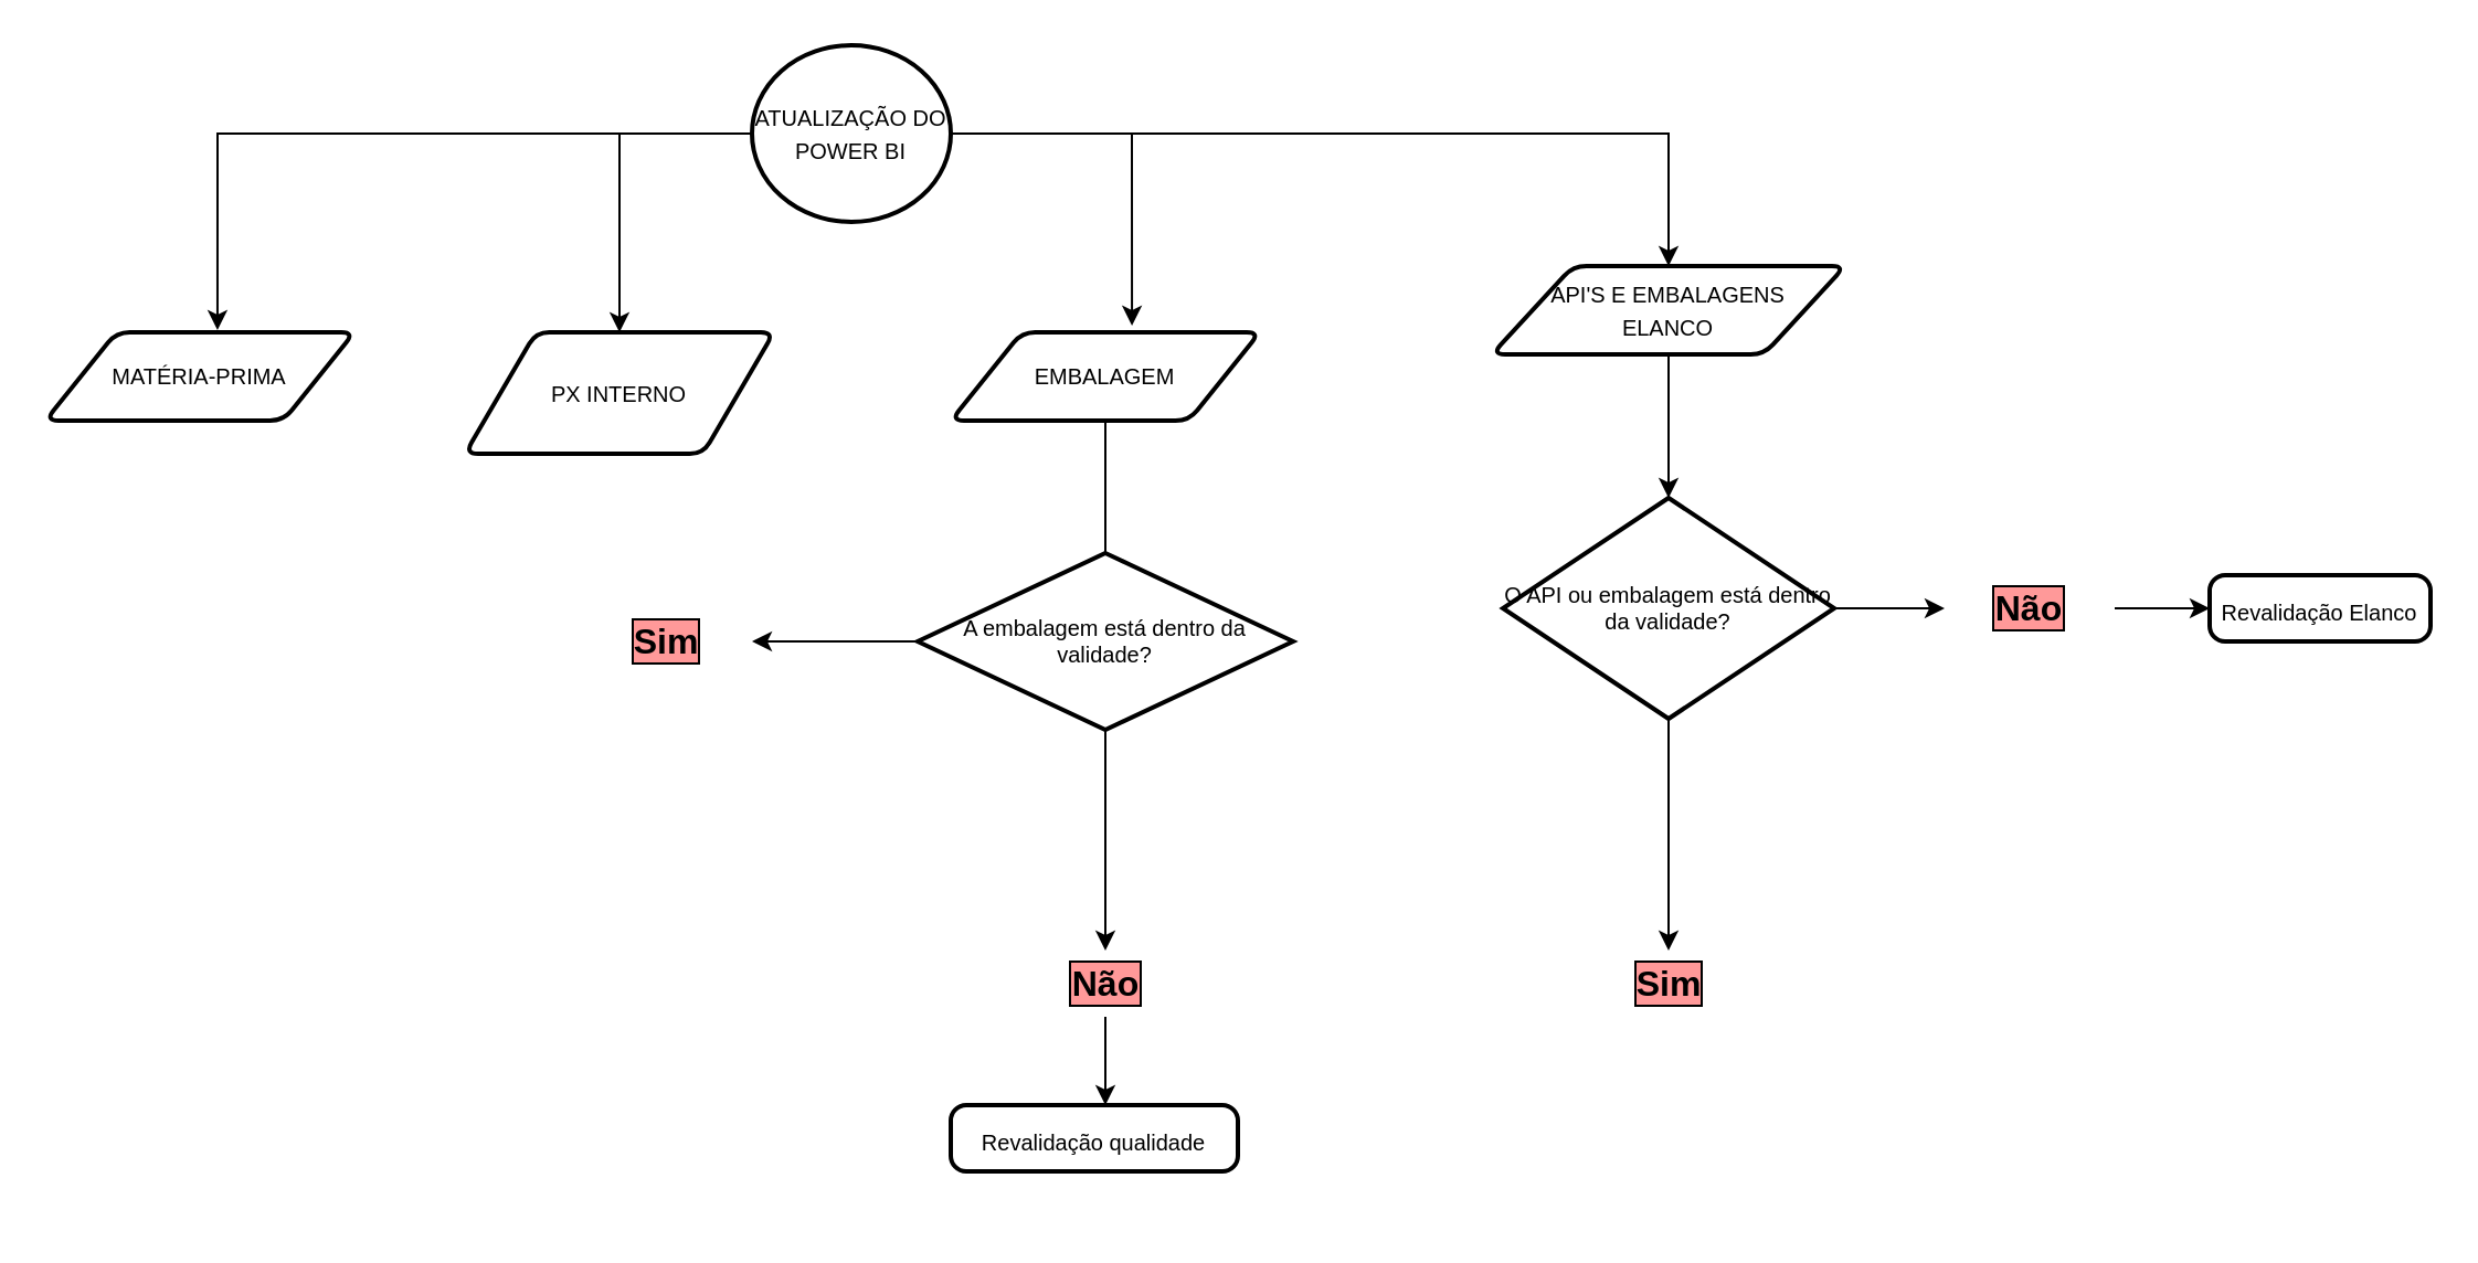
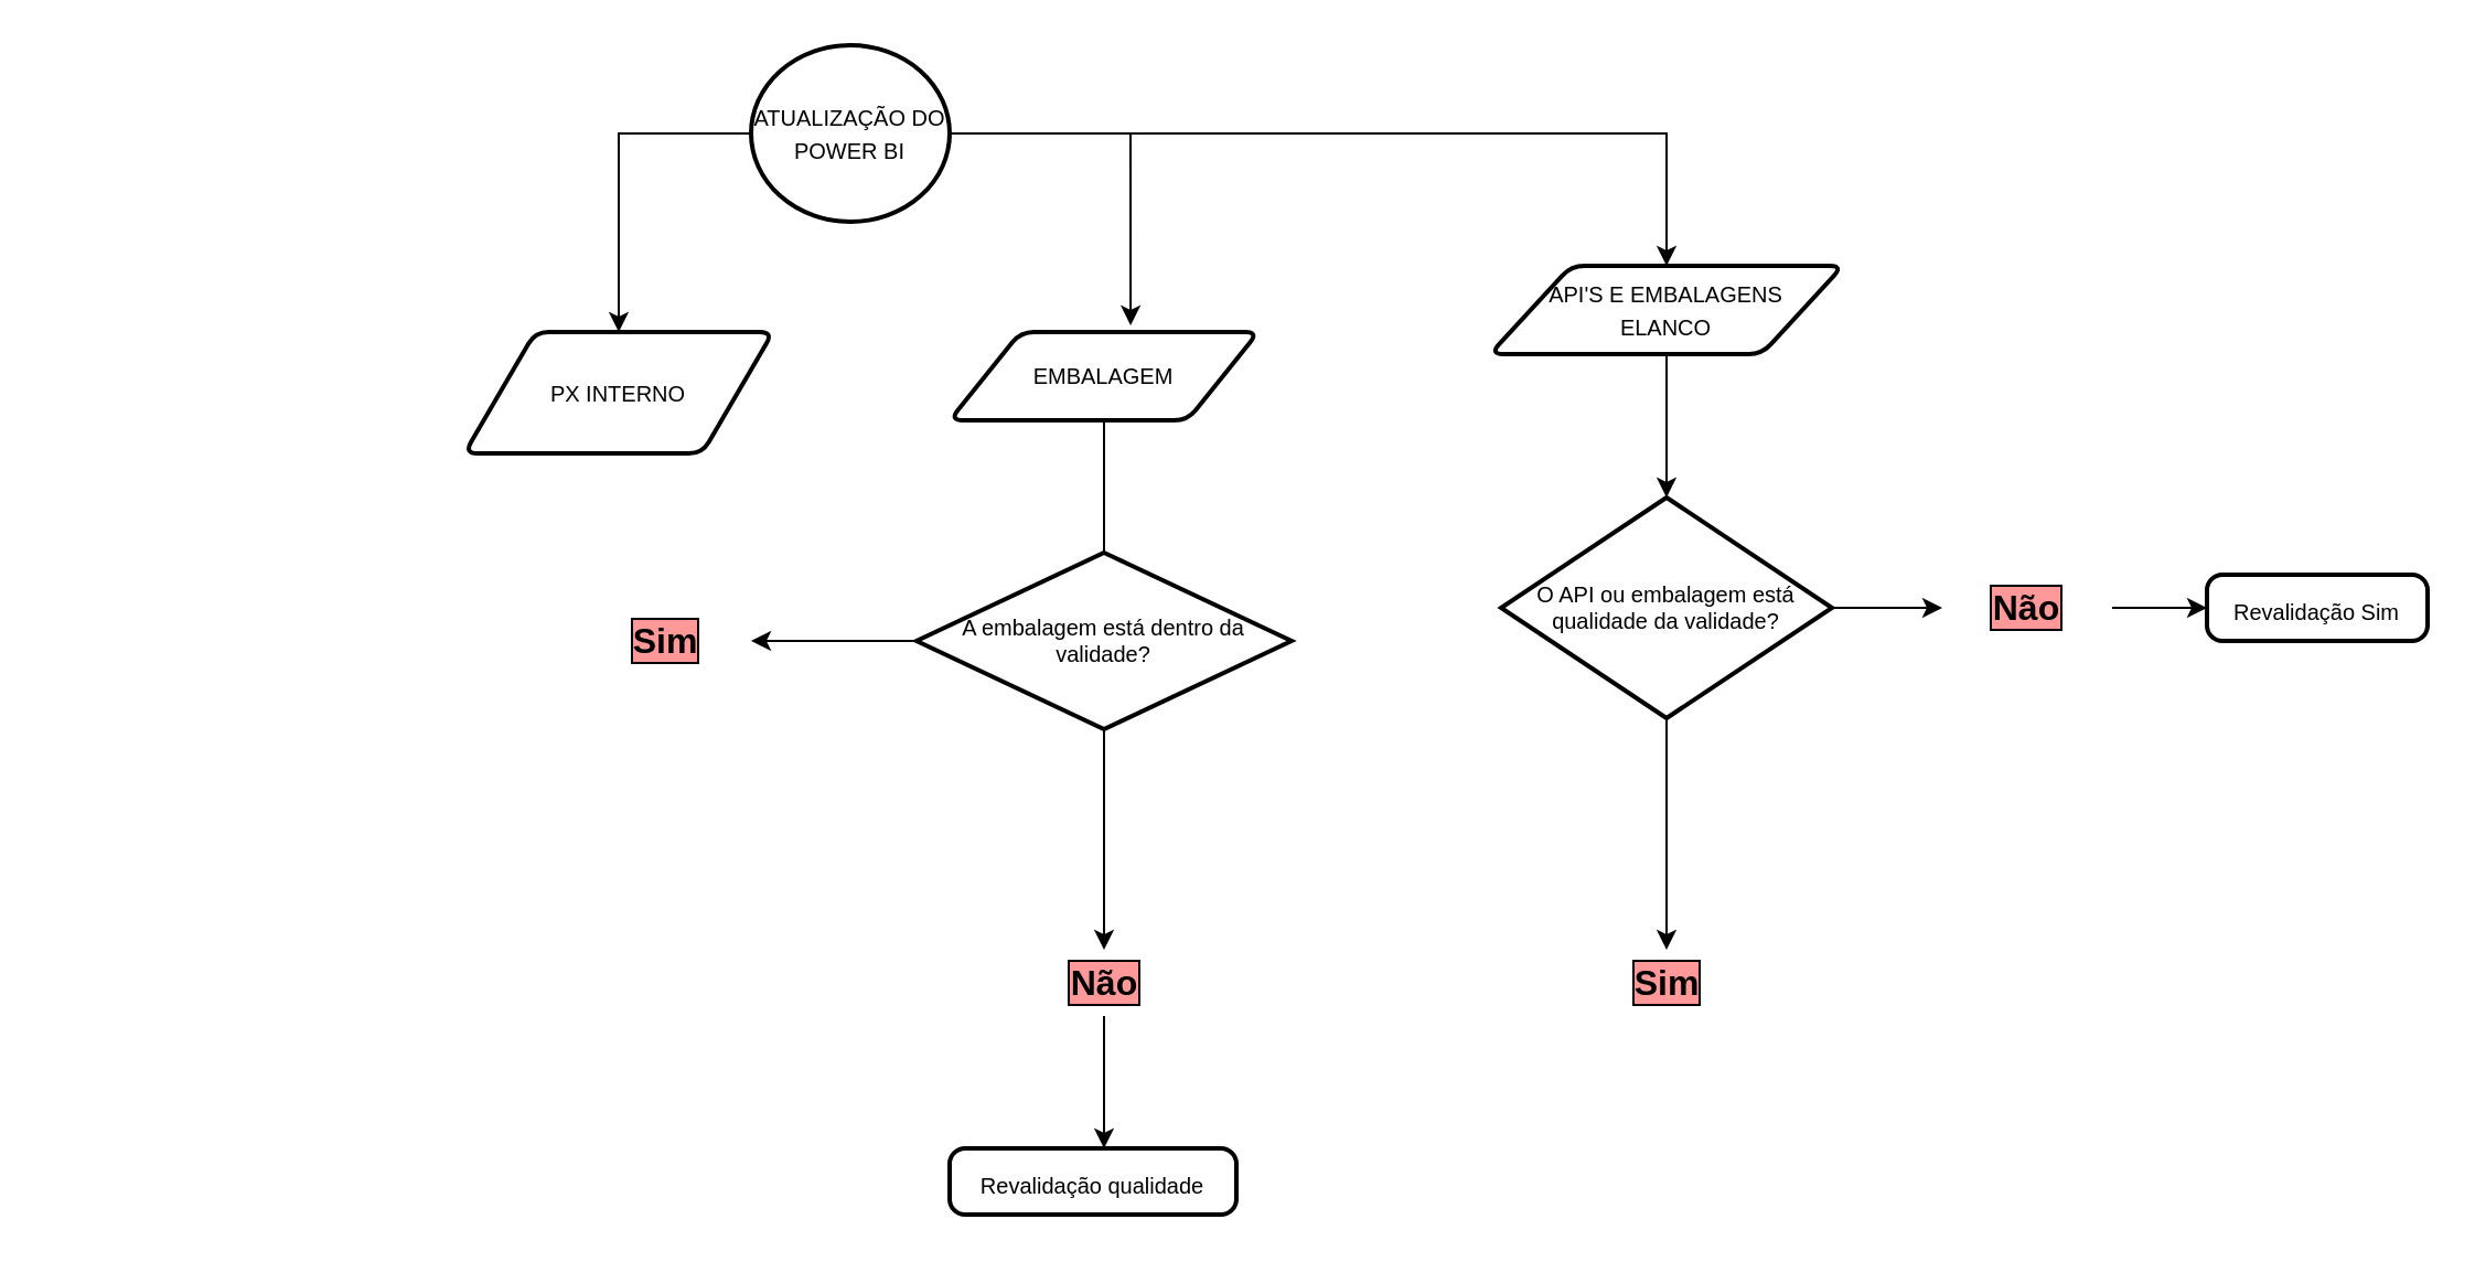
- <mxCell id="5" style="edgeStyle=orthogonalEdgeStyle;rounded=0;orthogonalLoop=1;jettySize=auto;html=1;entryX=0.557;entryY=-0.025;entryDx=0;entryDy=0;entryPerimeter=0;" edge="1" parent="1" source="9" target="10"><mxGeometry relative="1" as="geometry" /></mxCell>
- <mxCell id="10" value="&lt;font style=&quot;font-size: 10px&quot;&gt;MATÉRIA-PRIMA&lt;/font&gt;" style="shape=parallelogram;html=1;strokeWidth=2;perimeter=parallelogramPerimeter;whiteSpace=wrap;rounded=1;arcSize=12;size=0.23;" vertex="1" parent="1"><mxGeometry x="20" y="150" width="140" height="40" as="geometry" /></mxCell>
- <mxCell id="2" value="O API ou embalagem está dentro da validade?" style="strokeWidth=2;shape=mxgraph.flowchart.decision;verticalAlign=middle;labelPosition=center;verticalLabelPosition=middle;align=center;whiteSpace=wrap;html=1;fontSize=10;labelBackgroundColor=none;labelBorderColor=none;" vertex="1" parent="1"><mxGeometry x="680" y="225" width="150" height="100" as="geometry" /></mxCell>
+ <mxCell id="2" value="O API ou embalagem está qualidade da validade?" style="strokeWidth=2;shape=mxgraph.flowchart.decision;verticalAlign=middle;labelPosition=center;verticalLabelPosition=middle;align=center;whiteSpace=wrap;html=1;fontSize=10;labelBackgroundColor=none;labelBorderColor=none;" vertex="1" parent="1"><mxGeometry x="680" y="225" width="150" height="100" as="geometry" /></mxCell>
- <mxCell id="18" value="&lt;font style=&quot;font-size: 10px&quot;&gt;Revalidação Elanco&lt;/font&gt;" style="rounded=1;whiteSpace=wrap;html=1;absoluteArcSize=1;arcSize=14;strokeWidth=2;labelBackgroundColor=none;fontSize=16;" vertex="1" parent="1"><mxGeometry x="1000" y="260" width="100" height="30" as="geometry" /></mxCell>
+ <mxCell id="18" value="&lt;font style=&quot;font-size: 10px&quot;&gt;Revalidação Sim&lt;/font&gt;" style="rounded=1;whiteSpace=wrap;html=1;absoluteArcSize=1;arcSize=14;strokeWidth=2;labelBackgroundColor=none;fontSize=16;" vertex="1" parent="1"><mxGeometry x="1000" y="260" width="100" height="30" as="geometry" /></mxCell>
- <mxCell id="26" value="&lt;font style=&quot;font-size: 10px&quot;&gt;Revalidação qualidade&lt;/font&gt;" style="rounded=1;whiteSpace=wrap;html=1;absoluteArcSize=1;arcSize=14;strokeWidth=2;labelBackgroundColor=none;fontSize=16;" vertex="1" parent="1"><mxGeometry x="430" y="500" width="130" height="30" as="geometry" /></mxCell>
+ <mxCell id="26" value="&lt;font style=&quot;font-size: 10px&quot;&gt;Revalidação qualidade&lt;/font&gt;" style="rounded=1;whiteSpace=wrap;html=1;absoluteArcSize=1;arcSize=14;strokeWidth=2;labelBackgroundColor=none;fontSize=16;" vertex="1" parent="1"><mxGeometry x="430" y="520" width="130" height="30" as="geometry" /></mxCell>
